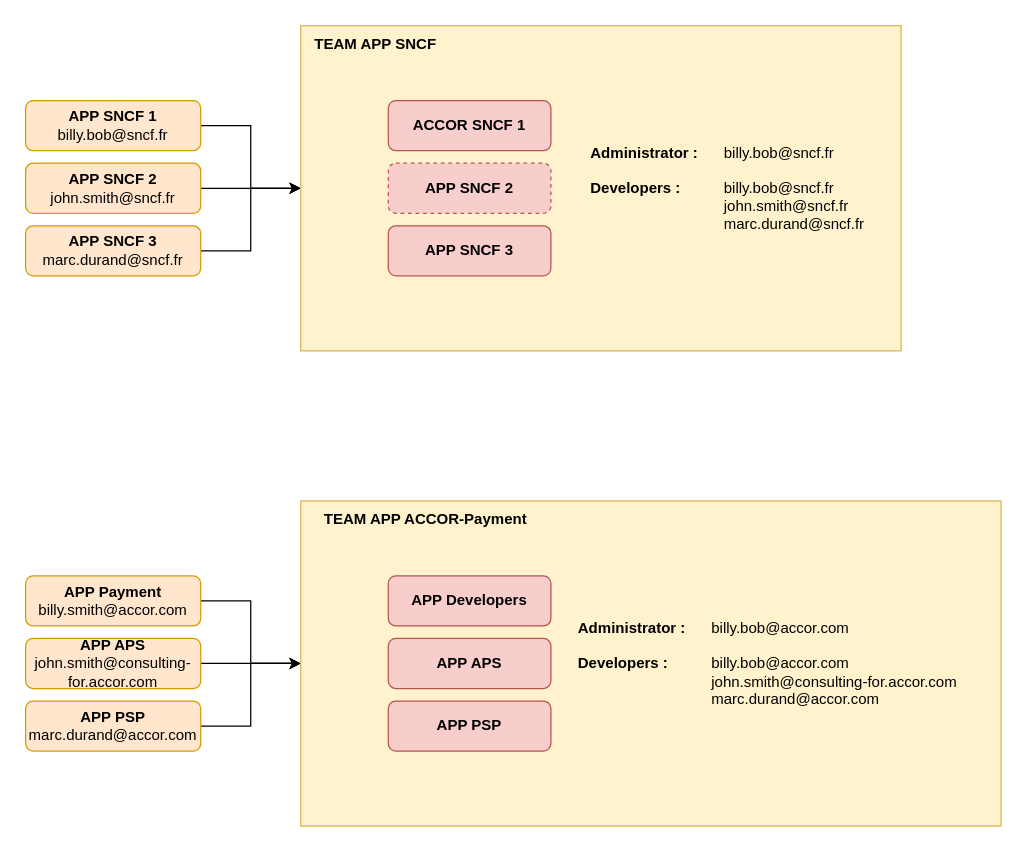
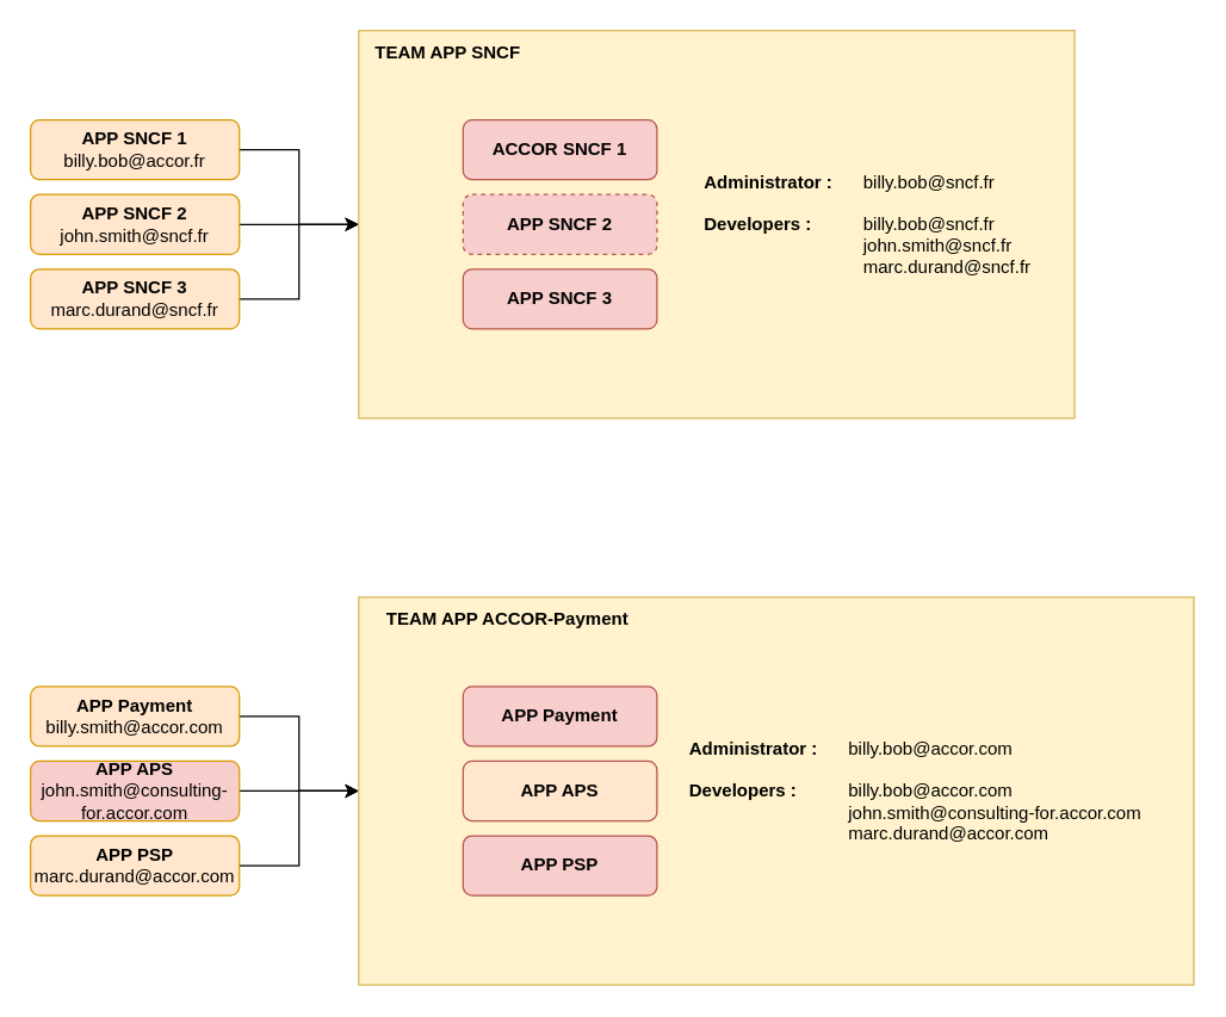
- <mxCell id="3" value="&lt;b&gt;APP SNCF 1&lt;/b&gt;&lt;div&gt;billy.bob@sncf.fr&lt;/div&gt;" style="rounded=1;whiteSpace=wrap;html=1;fillColor=#ffe6cc;strokeColor=#d79b00;" parent="1" vertex="1"><mxGeometry x="20" y="80" width="140" height="40" as="geometry" /></mxCell>
+ <mxCell id="3" value="&lt;b&gt;APP SNCF 1&lt;/b&gt;&lt;div&gt;billy.bob@accor.fr&lt;/div&gt;" style="rounded=1;whiteSpace=wrap;html=1;fillColor=#ffe6cc;strokeColor=#d79b00;" parent="1" vertex="1"><mxGeometry x="20" y="80" width="140" height="40" as="geometry" /></mxCell>
- <mxCell id="23" value="&lt;b&gt;APP Developers&lt;/b&gt;" style="rounded=1;whiteSpace=wrap;html=1;fillColor=#f8cecc;strokeColor=#b85450;" parent="1" vertex="1"><mxGeometry x="310" y="460" width="130" height="40" as="geometry" /></mxCell>
+ <mxCell id="23" value="&lt;b&gt;APP Payment&lt;/b&gt;" style="rounded=1;whiteSpace=wrap;html=1;fillColor=#f8cecc;strokeColor=#b85450;" parent="1" vertex="1"><mxGeometry x="310" y="460" width="130" height="40" as="geometry" /></mxCell>
- <mxCell id="17" value="&lt;b&gt;APP APS&lt;/b&gt;&lt;div&gt;john.smith@consulting-for.&lt;span style=&quot;background-color: initial;&quot;&gt;accor.com&lt;/span&gt;&lt;/div&gt;" style="rounded=1;whiteSpace=wrap;html=1;fillColor=#ffe6cc;strokeColor=#d79b00;" parent="1" vertex="1"><mxGeometry x="20" y="510" width="140" height="40" as="geometry" /></mxCell>
+ <mxCell id="17" value="&lt;b&gt;APP APS&lt;/b&gt;&lt;div&gt;john.smith@consulting-for.&lt;span style=&quot;background-color: initial;&quot;&gt;accor.com&lt;/span&gt;&lt;/div&gt;" style="rounded=1;whiteSpace=wrap;html=1;fillColor=#f8cecc;strokeColor=#d79b00;" parent="1" vertex="1"><mxGeometry x="20" y="510" width="140" height="40" as="geometry" /></mxCell>
- <mxCell id="24" value="&lt;b&gt;APP APS&lt;/b&gt;" style="rounded=1;whiteSpace=wrap;html=1;fillColor=#f8cecc;strokeColor=#b85450;" parent="1" vertex="1"><mxGeometry x="310" y="510" width="130" height="40" as="geometry" /></mxCell>
+ <mxCell id="24" value="&lt;b&gt;APP APS&lt;/b&gt;" style="rounded=1;whiteSpace=wrap;html=1;fillColor=#ffe6cc;strokeColor=#b85450;" parent="1" vertex="1"><mxGeometry x="310" y="510" width="130" height="40" as="geometry" /></mxCell>
